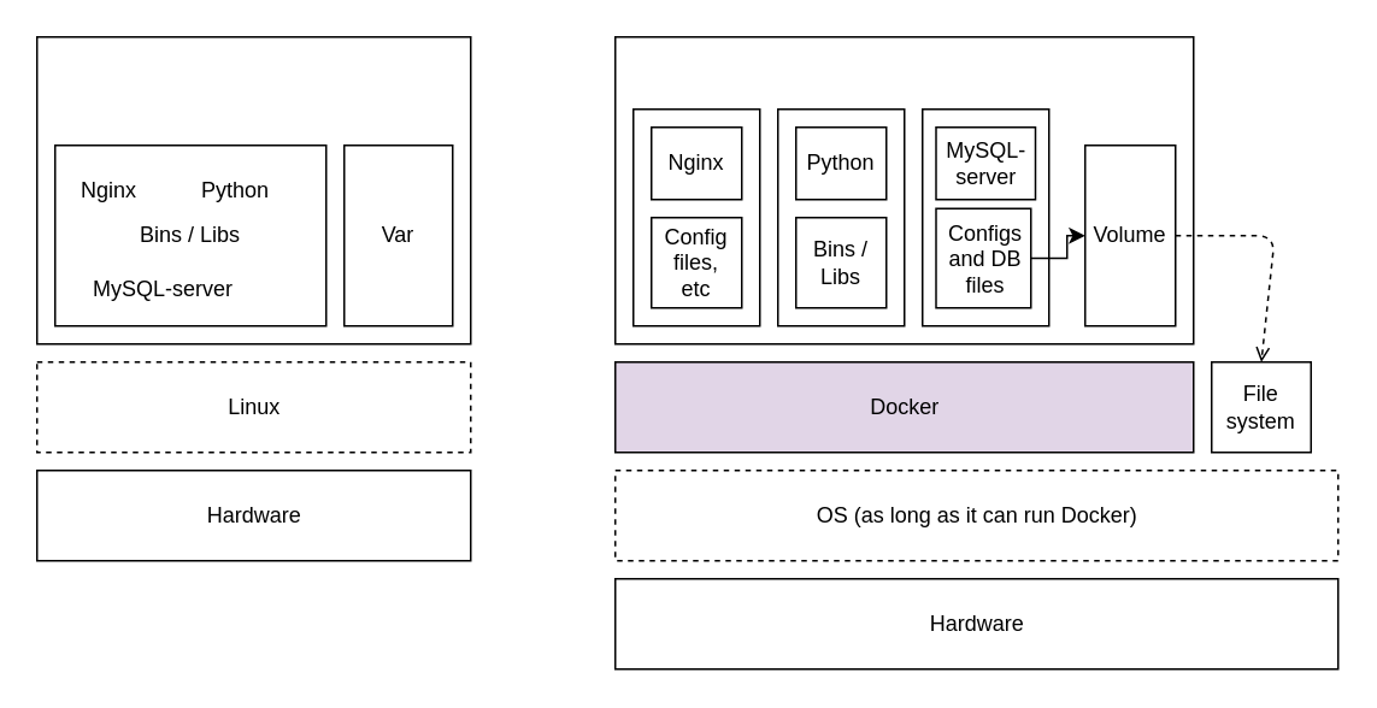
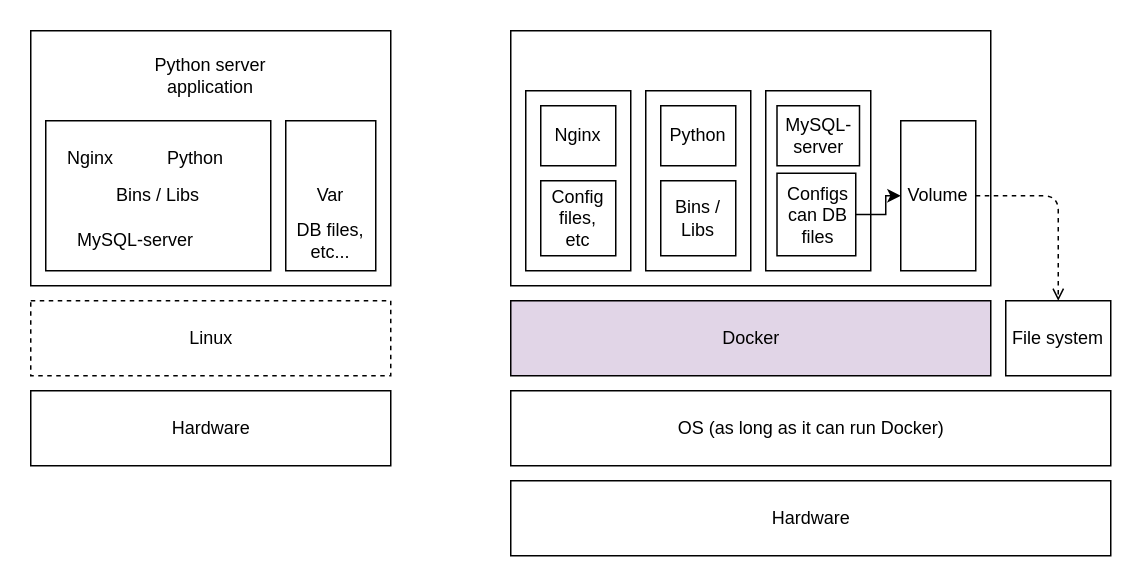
+ <mxCell id="12" value="Python server application" style="text;html=1;strokeColor=none;fillColor=none;align=center;verticalAlign=middle;whiteSpace=wrap;rounded=0;" vertex="1" parent="1"><mxGeometry x="80" y="40" width="120" height="20" as="geometry" /></mxCell>
- <mxCell id="29" value="Configs and DB files" style="text;html=1;strokeColor=none;fillColor=none;align=center;verticalAlign=middle;whiteSpace=wrap;rounded=0;" vertex="1" parent="1"><mxGeometry x="515" y="120" width="60" height="45" as="geometry" /></mxCell>
+ <mxCell id="29" value="Configs can DB files" style="text;html=1;strokeColor=none;fillColor=none;align=center;verticalAlign=middle;whiteSpace=wrap;rounded=0;" vertex="1" parent="1"><mxGeometry x="515" y="120" width="60" height="45" as="geometry" /></mxCell>
+ <mxCell id="14" value="DB files, etc..." style="text;html=1;strokeColor=none;fillColor=none;align=center;verticalAlign=middle;whiteSpace=wrap;rounded=0;" vertex="1" parent="1"><mxGeometry x="190" y="150" width="60" height="20" as="geometry" /></mxCell>
- <mxCell id="18" value="File system" style="rounded=0;whiteSpace=wrap;html=1;" vertex="1" parent="1"><mxGeometry x="670" y="200" width="55" height="50" as="geometry" /></mxCell>
+ <mxCell id="18" value="File system" style="rounded=0;whiteSpace=wrap;html=1;" vertex="1" parent="1"><mxGeometry x="670" y="200" width="70" height="50" as="geometry" /></mxCell>
- <mxCell id="16" value="OS (as long as it can run Docker)" style="html=1;dashed=1;" vertex="1" parent="1"><mxGeometry x="340" y="260" width="400" height="50" as="geometry" /></mxCell>
+ <mxCell id="16" value="OS (as long as it can run Docker)" style="html=1;" vertex="1" parent="1"><mxGeometry x="340" y="260" width="400" height="50" as="geometry" /></mxCell>
